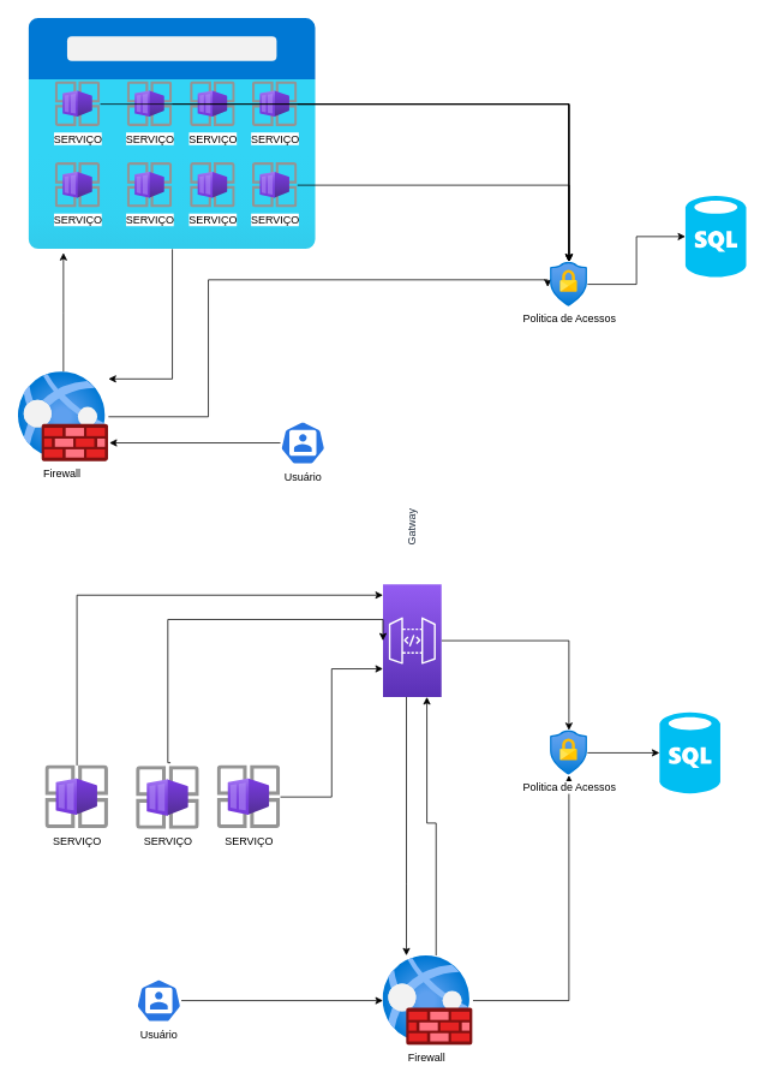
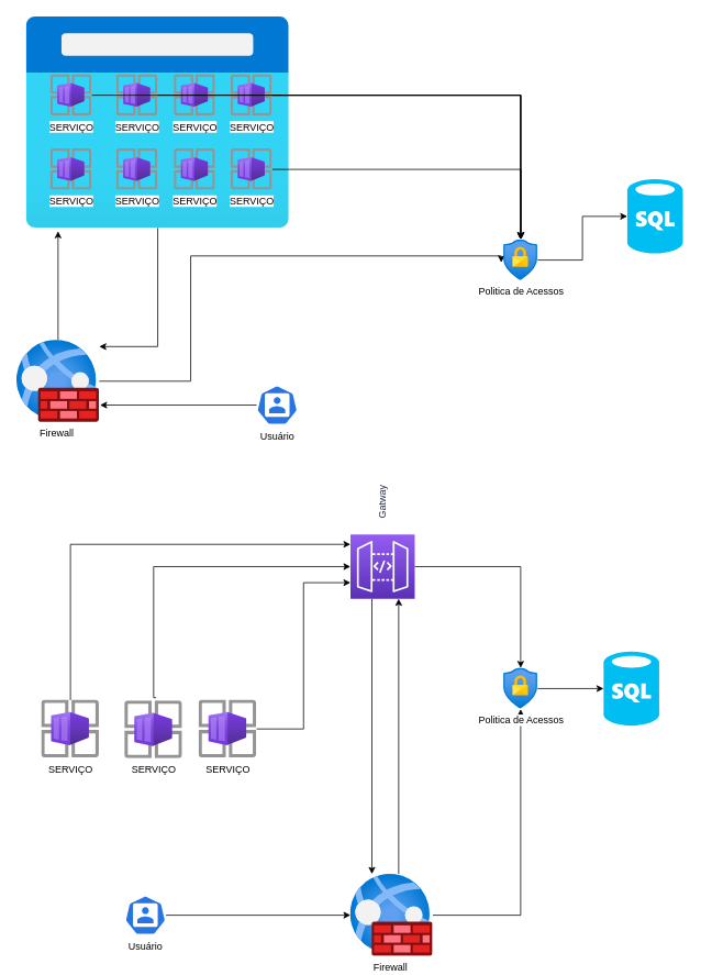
- <mxCell id="11" value="Gatway" style="sketch=0;points=[[0,0,0],[0.25,0,0],[0.5,0,0],[0.75,0,0],[1,0,0],[0,1,0],[0.25,1,0],[0.5,1,0],[0.75,1,0],[1,1,0],[0,0.25,0],[0,0.5,0],[0,0.75,0],[1,0.25,0],[1,0.5,0],[1,0.75,0]];outlineConnect=0;fontColor=#232F3E;gradientColor=#945DF2;gradientDirection=north;fillColor=#5A30B5;strokeColor=#ffffff;dashed=0;verticalLabelPosition=bottom;verticalAlign=middle;align=center;html=1;fontSize=12;fontStyle=0;aspect=fixed;shape=mxgraph.aws4.resourceIcon;resIcon=mxgraph.aws4.api_gateway;horizontal=0;" vertex="1" parent="1"><mxGeometry x="425" y="648" width="65" height="125" as="geometry" /></mxCell>
+ <mxCell id="11" value="Gatway" style="sketch=0;points=[[0,0,0],[0.25,0,0],[0.5,0,0],[0.75,0,0],[1,0,0],[0,1,0],[0.25,1,0],[0.5,1,0],[0.75,1,0],[1,1,0],[0,0.25,0],[0,0.5,0],[0,0.75,0],[1,0.25,0],[1,0.5,0],[1,0.75,0]];outlineConnect=0;fontColor=#232F3E;gradientColor=#945DF2;gradientDirection=north;fillColor=#5A30B5;strokeColor=#ffffff;dashed=0;verticalLabelPosition=bottom;verticalAlign=middle;align=center;html=1;fontSize=12;fontStyle=0;aspect=fixed;shape=mxgraph.aws4.resourceIcon;resIcon=mxgraph.aws4.api_gateway;horizontal=0;" vertex="1" parent="1"><mxGeometry x="425" y="648" width="78" height="78" as="geometry" /></mxCell>
